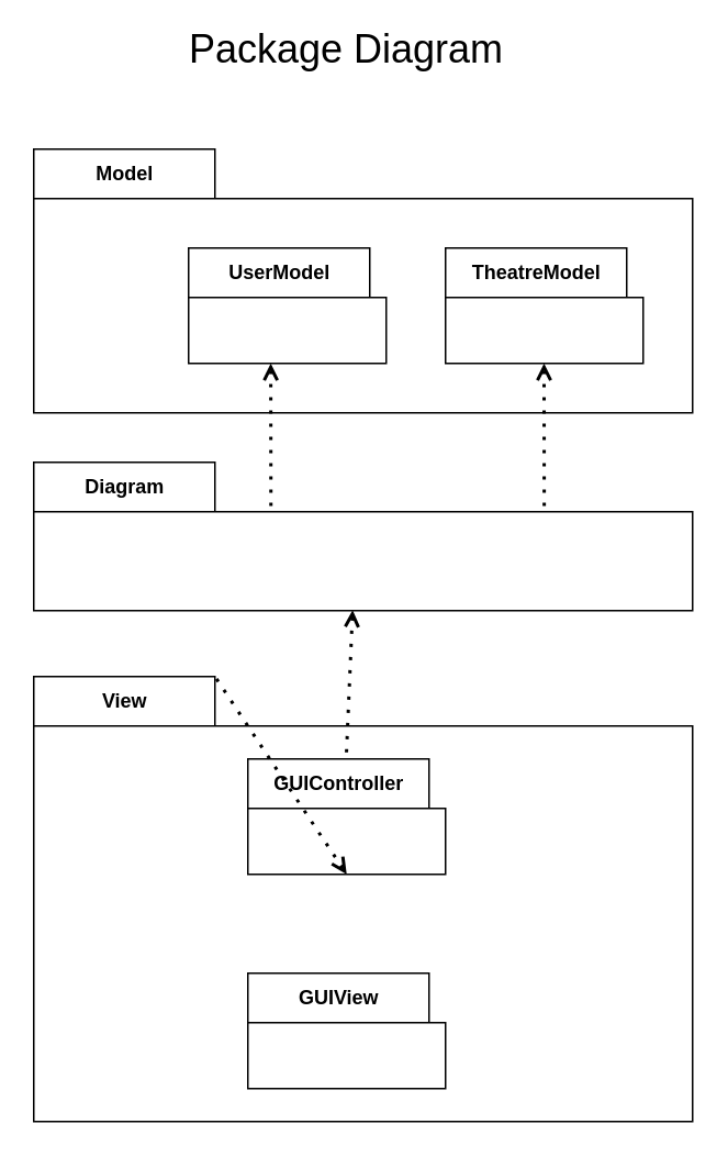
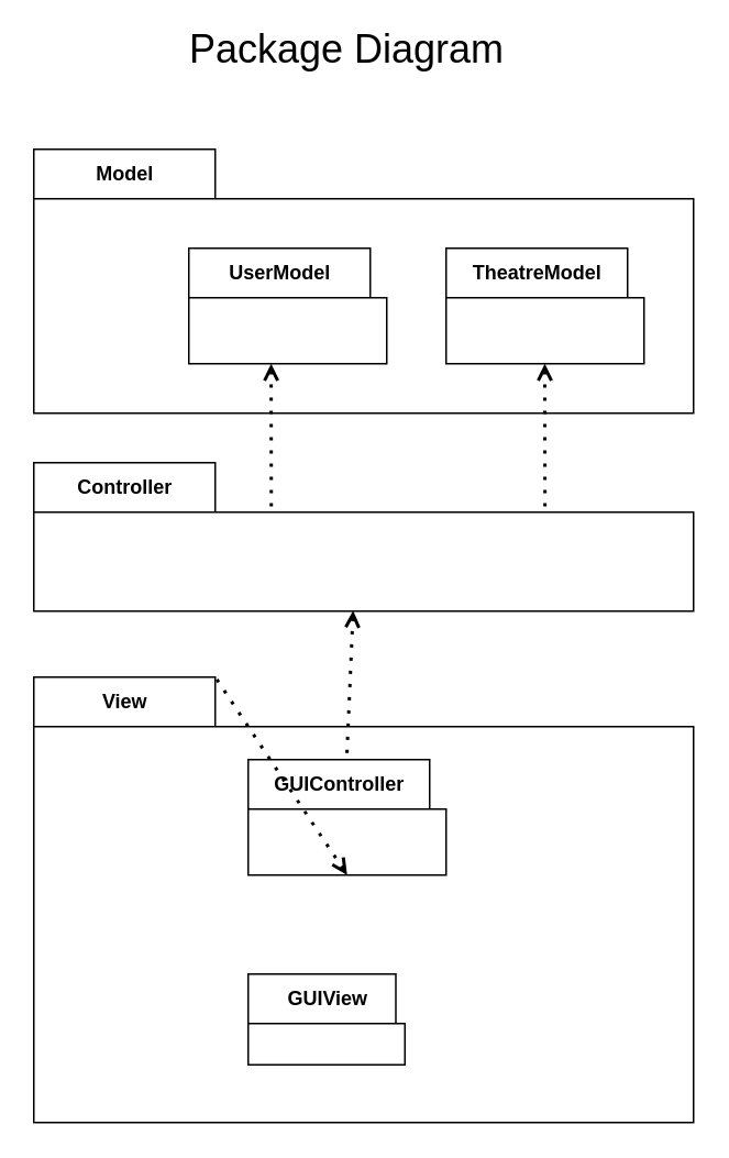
- <mxCell id="5" value="Diagram" style="shape=folder;fontStyle=1;tabWidth=110;tabHeight=30;tabPosition=left;html=1;boundedLbl=1;labelInHeader=1;" vertex="1" parent="1"><mxGeometry x="20" y="280" width="400" height="90" as="geometry" /></mxCell>
+ <mxCell id="5" value="Controller" style="shape=folder;fontStyle=1;tabWidth=110;tabHeight=30;tabPosition=left;html=1;boundedLbl=1;labelInHeader=1;" vertex="1" parent="1"><mxGeometry x="20" y="280" width="400" height="90" as="geometry" /></mxCell>
- <mxCell id="3" value="GUIView" style="shape=folder;fontStyle=1;tabWidth=110;tabHeight=30;tabPosition=left;html=1;boundedLbl=1;labelInHeader=1;" vertex="1" parent="1"><mxGeometry x="150" y="590" width="120" height="70" as="geometry" /></mxCell>
+ <mxCell id="3" value="GUIView" style="shape=folder;fontStyle=1;tabWidth=110;tabHeight=30;tabPosition=left;html=1;boundedLbl=1;labelInHeader=1;" vertex="1" parent="1"><mxGeometry x="150" y="590" width="95" height="55" as="geometry" /></mxCell>
